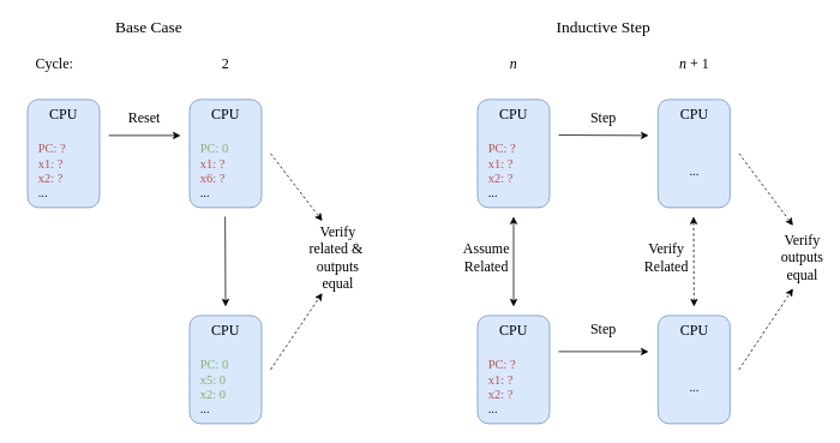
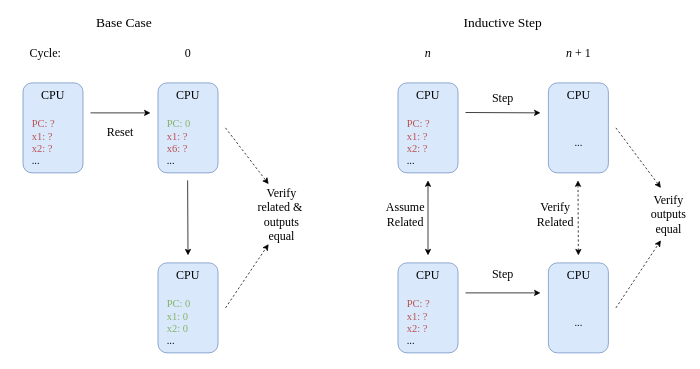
- <mxCell id="19" value="2" style="text;html=1;strokeColor=none;fillColor=none;align=center;verticalAlign=middle;whiteSpace=wrap;rounded=0;fontFamily=CMU Sans Serif;fontSize=16;" parent="1" vertex="1"><mxGeometry x="230" y="60" width="40" height="20" as="geometry" /></mxCell>
+ <mxCell id="19" value="0" style="text;html=1;strokeColor=none;fillColor=none;align=center;verticalAlign=middle;whiteSpace=wrap;rounded=0;fontFamily=CMU Sans Serif;fontSize=16;" parent="1" vertex="1"><mxGeometry x="230" y="60" width="40" height="20" as="geometry" /></mxCell>
- <mxCell id="24" value="Reset" style="text;html=1;strokeColor=none;fillColor=none;align=center;verticalAlign=middle;whiteSpace=wrap;rounded=0;fontFamily=CMU Sans Serif;fontSize=16;" parent="1" vertex="1"><mxGeometry x="140" y="120" width="40" height="20" as="geometry" /></mxCell>
+ <mxCell id="24" value="Reset" style="text;html=1;strokeColor=none;fillColor=none;align=center;verticalAlign=middle;whiteSpace=wrap;rounded=0;fontFamily=CMU Sans Serif;fontSize=16;" parent="1" vertex="1"><mxGeometry x="140" y="165" width="40" height="20" as="geometry" /></mxCell>
- <mxCell id="30" value="&lt;font face=&quot;CMU Typewriter Text&quot; style=&quot;font-size: 14px&quot;&gt;&lt;font color=&quot;#82b366&quot;&gt;PC: 0&lt;/font&gt;&lt;br style=&quot;font-size: 14px&quot;&gt;&lt;font color=&quot;#82b366&quot;&gt;x5: 0&lt;br style=&quot;font-size: 14px&quot;&gt;x2: 0&lt;/font&gt;&lt;br style=&quot;font-size: 14px&quot;&gt;...&lt;/font&gt;" style="text;html=1;strokeColor=none;fillColor=none;align=left;verticalAlign=middle;whiteSpace=wrap;rounded=0;fontFamily=CMU Sans Serif;fontSize=14;" parent="1" vertex="1"><mxGeometry x="220" y="400" width="40" height="60" as="geometry" /></mxCell>
+ <mxCell id="30" value="&lt;font face=&quot;CMU Typewriter Text&quot; style=&quot;font-size: 14px&quot;&gt;&lt;font color=&quot;#82b366&quot;&gt;PC: 0&lt;/font&gt;&lt;br style=&quot;font-size: 14px&quot;&gt;&lt;font color=&quot;#82b366&quot;&gt;x1: 0&lt;br style=&quot;font-size: 14px&quot;&gt;x2: 0&lt;/font&gt;&lt;br style=&quot;font-size: 14px&quot;&gt;...&lt;/font&gt;" style="text;html=1;strokeColor=none;fillColor=none;align=left;verticalAlign=middle;whiteSpace=wrap;rounded=0;fontFamily=CMU Sans Serif;fontSize=14;" parent="1" vertex="1"><mxGeometry x="220" y="400" width="40" height="60" as="geometry" /></mxCell>
